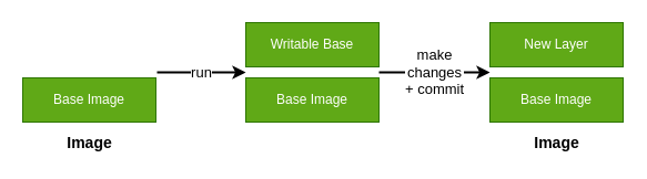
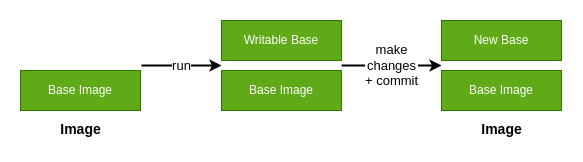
- <mxCell id="8" value="New Layer" style="rounded=0;whiteSpace=wrap;html=1;fillColor=light-dark(#60A917,#CD5C5C);fontColor=#ffffff;strokeColor=light-dark(#2D7600,#000000);" vertex="1" parent="1"><mxGeometry x="441" y="20" width="120" height="40" as="geometry" /></mxCell>
+ <mxCell id="8" value="New Base" style="rounded=0;whiteSpace=wrap;html=1;fillColor=light-dark(#60A917,#CD5C5C);fontColor=#ffffff;strokeColor=light-dark(#2D7600,#000000);" vertex="1" parent="1"><mxGeometry x="441" y="20" width="120" height="40" as="geometry" /></mxCell>
